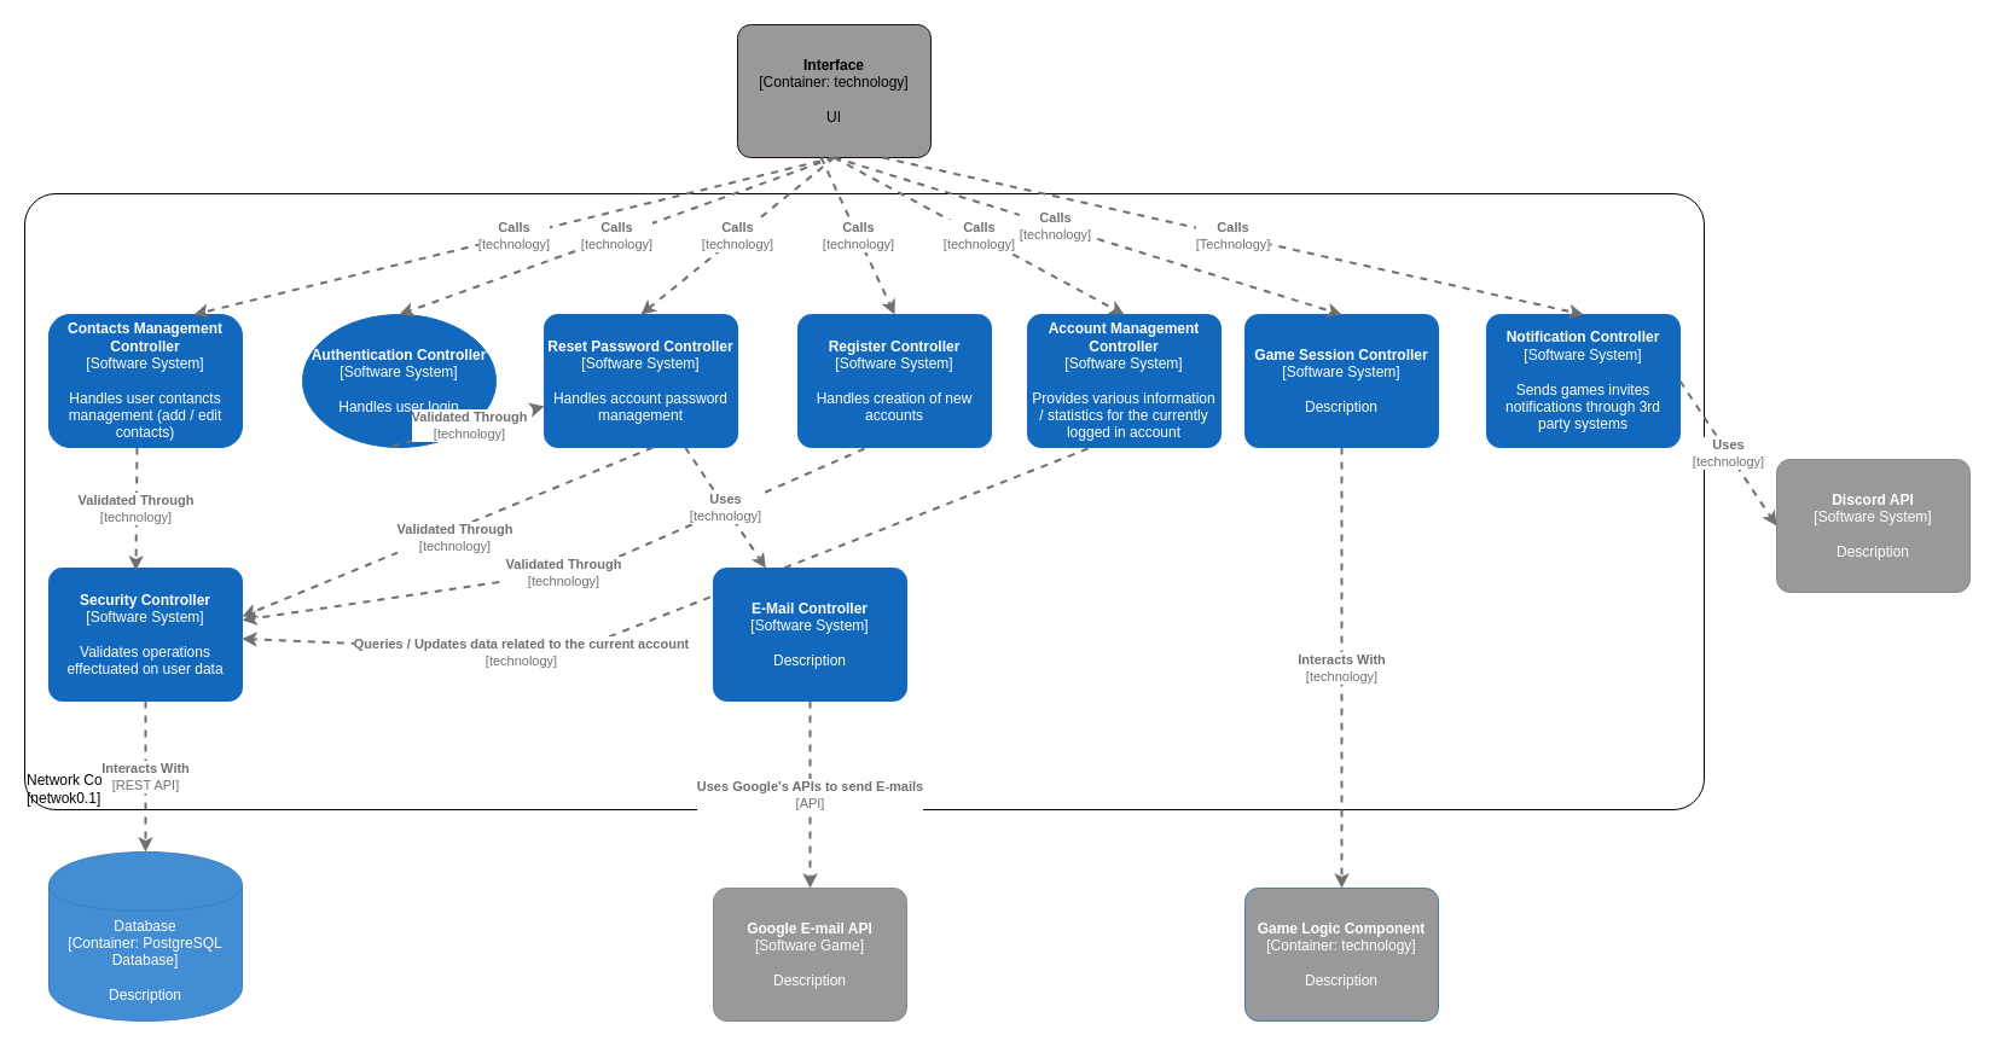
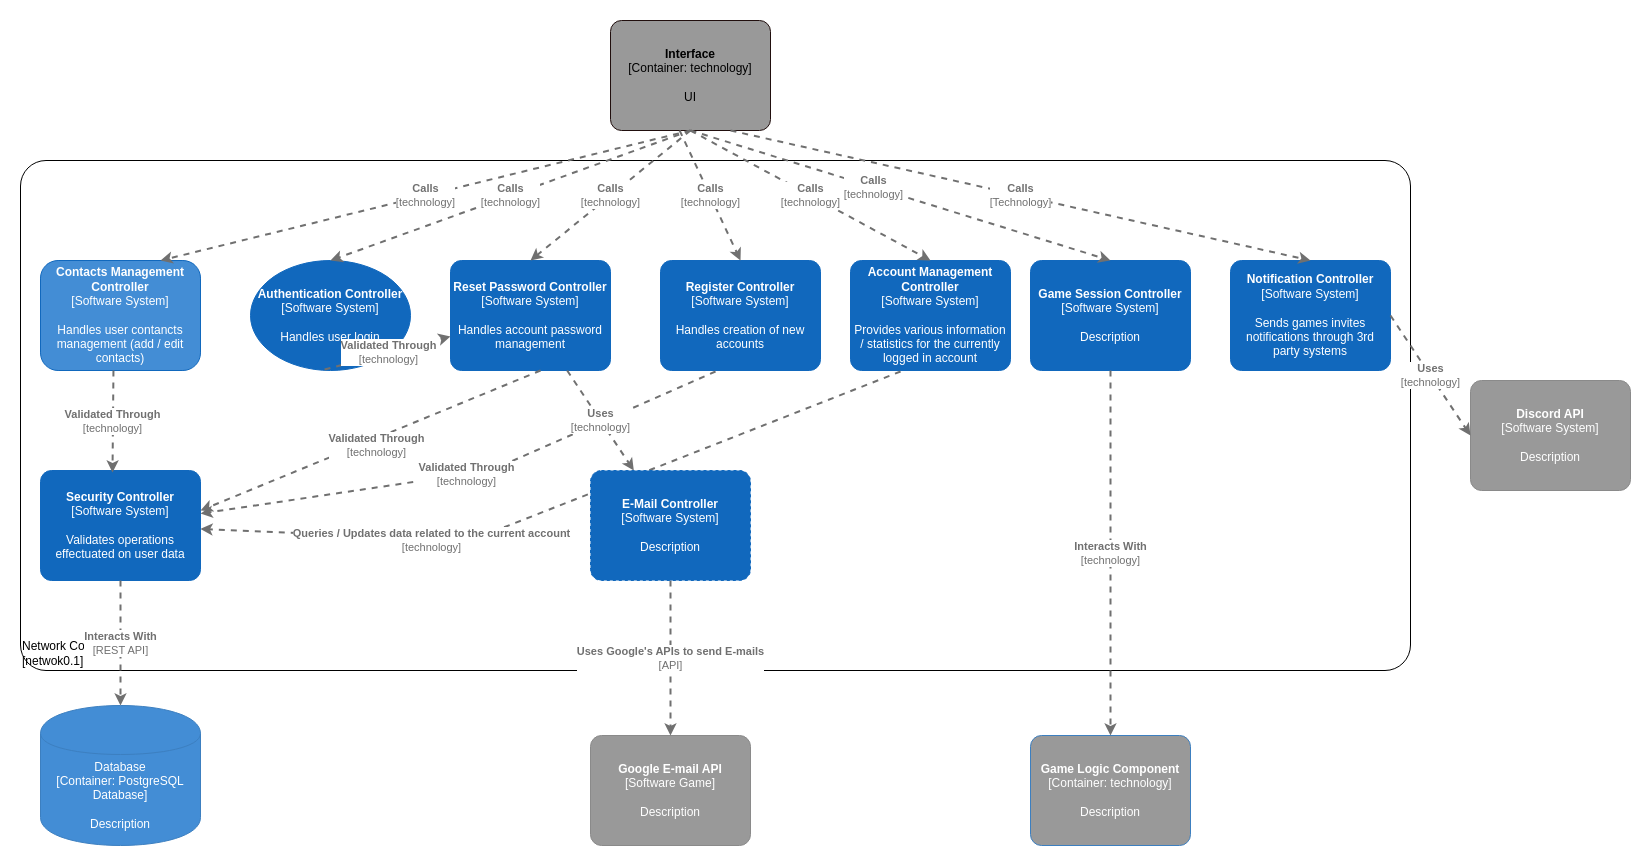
- <mxCell id="14" value="&lt;b&gt;Contacts Management Controller&lt;/b&gt;&lt;div&gt;[Software System]&lt;/div&gt;&lt;br&gt;&lt;div&gt;Handles user contancts management (add / edit contacts)&lt;/div&gt;" style="rounded=1;whiteSpace=wrap;html=1;labelBackgroundColor=none;fillColor=#1168BD;fontColor=#ffffff;align=center;arcSize=16;strokeColor=#1168BD;metaEdit=1;metaData={&quot;c4Type&quot;:{&quot;editable&quot;:false}};points=[[0.25,0,0],[0.5,0,0],[0.75,0,0],[1,0.25,0],[1,0.5,0],[1,0.75,0],[0.75,1,0],[0.5,1,0],[0.25,1,0],[0,0.75,0],[0,0.5,0],[0,0.25,0]];" parent="1" vertex="1"><mxGeometry x="40" y="260" width="160" height="110.0" as="geometry" /></mxCell>
+ <mxCell id="14" value="&lt;b&gt;Contacts Management Controller&lt;/b&gt;&lt;div&gt;[Software System]&lt;/div&gt;&lt;br&gt;&lt;div&gt;Handles user contancts management (add / edit contacts)&lt;/div&gt;" style="rounded=1;whiteSpace=wrap;html=1;labelBackgroundColor=none;fillColor=#438dd5;fontColor=#ffffff;align=center;arcSize=16;strokeColor=#1168BD;metaEdit=1;metaData={&quot;c4Type&quot;:{&quot;editable&quot;:false}};points=[[0.25,0,0],[0.5,0,0],[0.75,0,0],[1,0.25,0],[1,0.5,0],[1,0.75,0],[0.75,1,0],[0.5,1,0],[0.25,1,0],[0,0.75,0],[0,0.5,0],[0,0.25,0]];" parent="1" vertex="1"><mxGeometry x="40" y="260" width="160" height="110.0" as="geometry" /></mxCell>
- <mxCell id="29" value="&lt;b&gt;E-Mail Controller&lt;/b&gt;&lt;div&gt;[Software System]&lt;/div&gt;&lt;br&gt;&lt;div&gt;Description&lt;/div&gt;" style="rounded=1;whiteSpace=wrap;html=1;labelBackgroundColor=none;fillColor=#1168BD;fontColor=#ffffff;align=center;arcSize=10;strokeColor=#1168BD;metaEdit=1;metaData={&quot;c4Type&quot;:{&quot;editable&quot;:false}};points=[[0.25,0,0],[0.5,0,0],[0.75,0,0],[1,0.25,0],[1,0.5,0],[1,0.75,0],[0.75,1,0],[0.5,1,0],[0.25,1,0],[0,0.75,0],[0,0.5,0],[0,0.25,0]];" parent="1" vertex="1"><mxGeometry x="590" y="470" width="160" height="110.0" as="geometry" /></mxCell>
+ <mxCell id="29" value="&lt;b&gt;E-Mail Controller&lt;/b&gt;&lt;div&gt;[Software System]&lt;/div&gt;&lt;br&gt;&lt;div&gt;Description&lt;/div&gt;" style="rounded=1;whiteSpace=wrap;html=1;labelBackgroundColor=none;fillColor=#1168BD;fontColor=#ffffff;align=center;arcSize=10;strokeColor=#1168BD;metaEdit=1;metaData={&quot;c4Type&quot;:{&quot;editable&quot;:false}};points=[[0.25,0,0],[0.5,0,0],[0.75,0,0],[1,0.25,0],[1,0.5,0],[1,0.75,0],[0.75,1,0],[0.5,1,0],[0.25,1,0],[0,0.75,0],[0,0.5,0],[0,0.25,0]];dashed=1;" parent="1" vertex="1"><mxGeometry x="590" y="470" width="160" height="110.0" as="geometry" /></mxCell>
